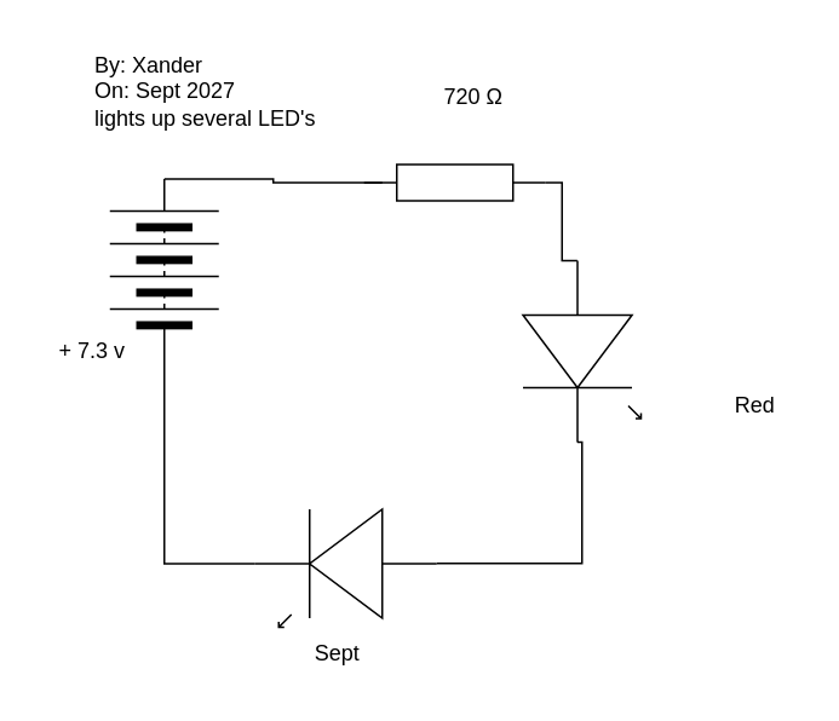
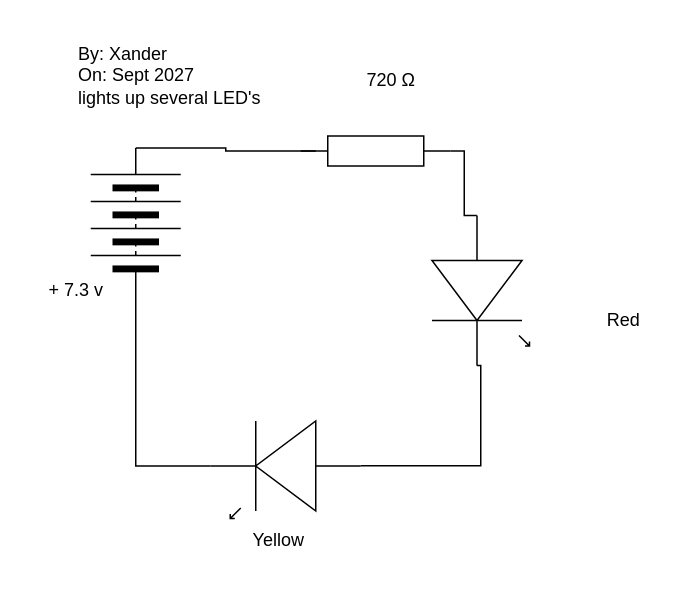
- <mxCell id="10" value="Red" style="text;html=1;align=center;verticalAlign=middle;resizable=0;points=[];autosize=1;strokeColor=none;fillColor=none;" parent="1" vertex="1"><mxGeometry x="390" y="208" width="50" height="30" as="geometry" /></mxCell>
+ <mxCell id="10" value="Red" style="text;html=1;align=center;verticalAlign=middle;resizable=0;points=[];autosize=1;strokeColor=none;fillColor=none;" parent="1" vertex="1"><mxGeometry x="390" y="198" width="50" height="30" as="geometry" /></mxCell>
- <mxCell id="15" value="Sept" style="text;html=1;align=center;verticalAlign=middle;resizable=0;points=[];autosize=1;strokeColor=none;fillColor=none;" vertex="1" parent="1"><mxGeometry x="155" y="345" width="60" height="30" as="geometry" /></mxCell>
+ <mxCell id="15" value="Yellow" style="text;html=1;align=center;verticalAlign=middle;resizable=0;points=[];autosize=1;strokeColor=none;fillColor=none;" vertex="1" parent="1"><mxGeometry x="155" y="345" width="60" height="30" as="geometry" /></mxCell>
